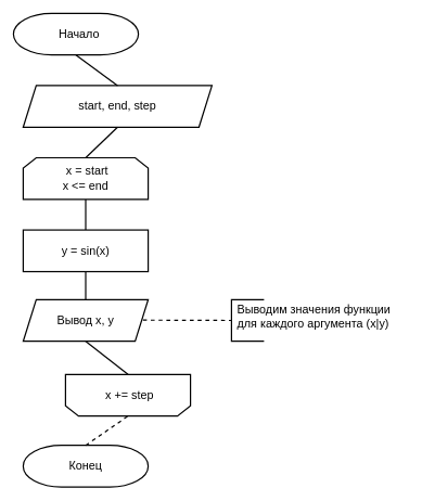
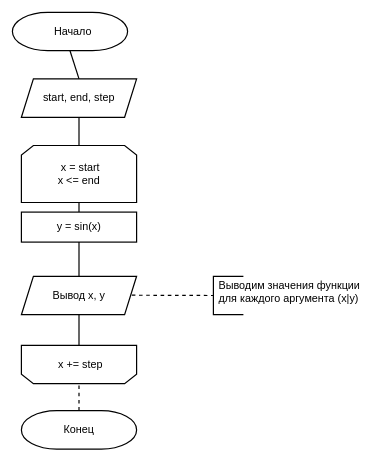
- <mxCell id="3" value="&lt;font style=&quot;font-size: 18px;&quot;&gt;start, end, step&lt;/font&gt;" style="shape=parallelogram;perimeter=parallelogramPerimeter;whiteSpace=wrap;html=1;fixedSize=1;strokeWidth=2;" vertex="1" parent="1"><mxGeometry x="35" y="131" width="290" height="64" as="geometry" /></mxCell>
+ <mxCell id="3" value="&lt;font style=&quot;font-size: 18px;&quot;&gt;start, end, step&lt;/font&gt;" style="shape=parallelogram;perimeter=parallelogramPerimeter;whiteSpace=wrap;html=1;fixedSize=1;strokeWidth=2;" vertex="1" parent="1"><mxGeometry x="35" y="131" width="192" height="64" as="geometry" /></mxCell>
- <mxCell id="4" value="&lt;div style=&quot;font-size: 18px;&quot;&gt;&lt;font style=&quot;font-size: 18px;&quot;&gt;&amp;nbsp;x = start&lt;/font&gt;&lt;/div&gt;&lt;div style=&quot;font-size: 18px;&quot;&gt;&lt;font style=&quot;font-size: 18px;&quot;&gt;&lt;font style=&quot;font-size: 18px;&quot;&gt;x &amp;lt;= end&lt;/font&gt;&lt;font style=&quot;font-size: 18px;&quot;&gt;&lt;br&gt;&lt;/font&gt;&lt;/font&gt;&lt;/div&gt;" style="shape=loopLimit;whiteSpace=wrap;html=1;strokeWidth=2;" vertex="1" parent="1"><mxGeometry x="35" y="242" width="192" height="64" as="geometry" /></mxCell>
+ <mxCell id="4" value="&lt;div style=&quot;font-size: 18px;&quot;&gt;&lt;font style=&quot;font-size: 18px;&quot;&gt;&amp;nbsp;x = start&lt;/font&gt;&lt;/div&gt;&lt;div style=&quot;font-size: 18px;&quot;&gt;&lt;font style=&quot;font-size: 18px;&quot;&gt;&lt;font style=&quot;font-size: 18px;&quot;&gt;x &amp;lt;= end&lt;/font&gt;&lt;font style=&quot;font-size: 18px;&quot;&gt;&lt;br&gt;&lt;/font&gt;&lt;/font&gt;&lt;/div&gt;" style="shape=loopLimit;whiteSpace=wrap;html=1;strokeWidth=2;" vertex="1" parent="1"><mxGeometry x="35" y="242" width="192" height="95" as="geometry" /></mxCell>
- <mxCell id="5" value="&lt;font style=&quot;font-size: 18px;&quot;&gt;y = sin(x)&lt;/font&gt;" style="rounded=1;whiteSpace=wrap;html=1;absoluteArcSize=1;arcSize=0;strokeWidth=2;" vertex="1" parent="1"><mxGeometry x="35" y="353" width="192" height="64" as="geometry" /></mxCell>
+ <mxCell id="5" value="&lt;font style=&quot;font-size: 18px;&quot;&gt;y = sin(x)&lt;/font&gt;" style="rounded=1;whiteSpace=wrap;html=1;absoluteArcSize=1;arcSize=0;strokeWidth=2;" vertex="1" parent="1"><mxGeometry x="35" y="353" width="192" height="50" as="geometry" /></mxCell>
- <mxCell id="7" value="&lt;div style=&quot;font-size: 18px;&quot;&gt;&lt;font style=&quot;font-size: 18px;&quot;&gt;&amp;nbsp;x += step&lt;br&gt;&lt;/font&gt;&lt;/div&gt;" style="shape=loopLimit;whiteSpace=wrap;html=1;strokeWidth=2;flipV=1;" vertex="1" parent="1"><mxGeometry x="100" y="575" width="192" height="64" as="geometry" /></mxCell>
+ <mxCell id="7" value="&lt;div style=&quot;font-size: 18px;&quot;&gt;&lt;font style=&quot;font-size: 18px;&quot;&gt;&amp;nbsp;x += step&lt;br&gt;&lt;/font&gt;&lt;/div&gt;" style="shape=loopLimit;whiteSpace=wrap;html=1;strokeWidth=2;flipV=1;" vertex="1" parent="1"><mxGeometry x="35" y="575" width="192" height="64" as="geometry" /></mxCell>
